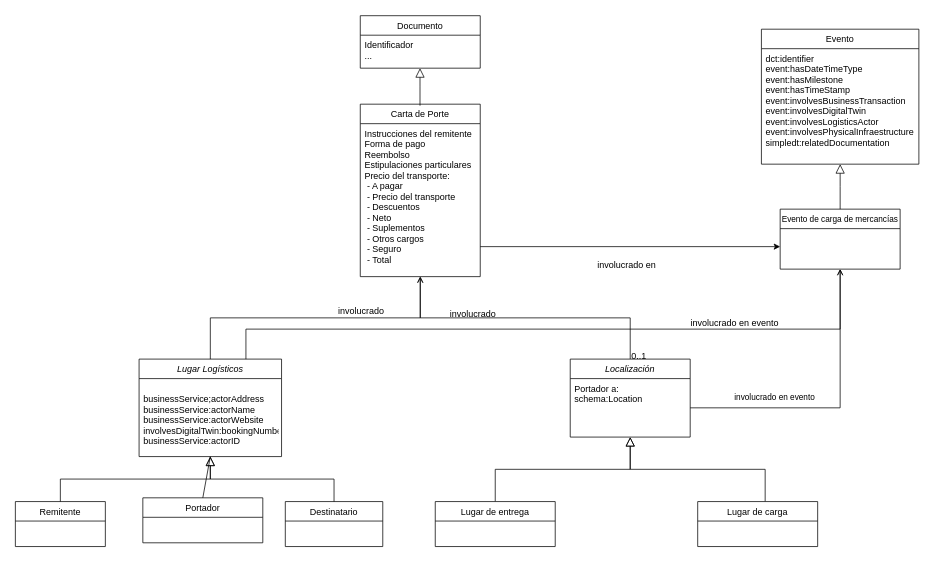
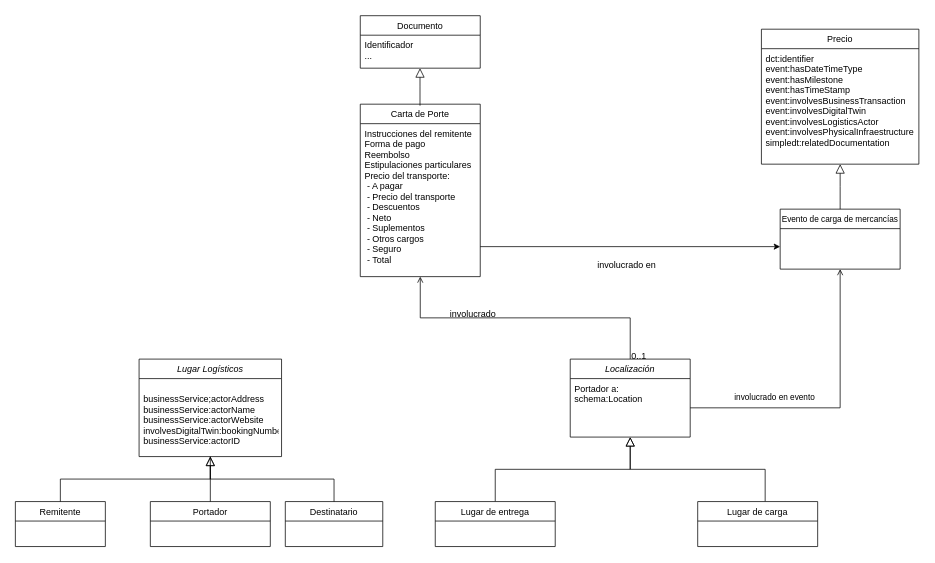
- <mxCell id="33" value="Evento" style="swimlane;fontStyle=0;align=center;verticalAlign=top;childLayout=stackLayout;horizontal=1;startSize=26;horizontalStack=0;resizeParent=1;resizeLast=0;collapsible=1;marginBottom=0;rounded=0;shadow=0;strokeWidth=1;" parent="1" vertex="1"><mxGeometry x="1015" y="38" width="210" height="180" as="geometry"><mxRectangle x="340" y="380" width="170" height="26" as="alternateBounds" /></mxGeometry></mxCell>
+ <mxCell id="33" value="Precio" style="swimlane;fontStyle=0;align=center;verticalAlign=top;childLayout=stackLayout;horizontal=1;startSize=26;horizontalStack=0;resizeParent=1;resizeLast=0;collapsible=1;marginBottom=0;rounded=0;shadow=0;strokeWidth=1;" parent="1" vertex="1"><mxGeometry x="1015" y="38" width="210" height="180" as="geometry"><mxRectangle x="340" y="380" width="170" height="26" as="alternateBounds" /></mxGeometry></mxCell>
- <mxCell id="10" value="" style="endArrow=open;shadow=0;strokeWidth=1;rounded=0;endFill=1;edgeStyle=elbowEdgeStyle;elbow=vertical;" parent="1" source="2" target="8" edge="1"><mxGeometry x="0.5" y="41" relative="1" as="geometry"><mxPoint x="390" y="640" as="sourcePoint" /><mxPoint x="550" y="640" as="targetPoint" /><mxPoint x="-40" y="32" as="offset" /></mxGeometry></mxCell>
- <mxCell id="11" value="involucrado" style="text;html=1;resizable=0;points=[];;align=center;verticalAlign=middle;labelBackgroundColor=none;rounded=0;shadow=0;strokeWidth=1;fontSize=12;" parent="10" vertex="1" connectable="0"><mxGeometry x="0.5" y="49" relative="1" as="geometry"><mxPoint x="-38" y="40" as="offset" /></mxGeometry></mxCell>
- <mxCell id="27" value="" style="endArrow=open;shadow=0;strokeWidth=1;rounded=0;endFill=1;edgeStyle=elbowEdgeStyle;elbow=vertical;entryX=0.5;entryY=1;entryDx=0;entryDy=0;exitX=0.75;exitY=0;exitDx=0;exitDy=0;" parent="1" source="2" target="25" edge="1"><mxGeometry x="0.5" y="41" relative="1" as="geometry"><mxPoint x="360" y="558" as="sourcePoint" /><mxPoint x="640" y="448" as="targetPoint" /><mxPoint x="-40" y="32" as="offset" /><Array as="points"><mxPoint x="720" y="438" /></Array></mxGeometry></mxCell>
- <mxCell id="28" value="involucrado en evento" style="text;html=1;resizable=0;points=[];;align=center;verticalAlign=middle;labelBackgroundColor=none;rounded=0;shadow=0;strokeWidth=1;fontSize=12;" parent="27" vertex="1" connectable="0"><mxGeometry x="0.5" y="49" relative="1" as="geometry"><mxPoint x="7" y="40" as="offset" /></mxGeometry></mxCell>
- <mxCell id="15" value="Portador" style="swimlane;fontStyle=0;align=center;verticalAlign=top;childLayout=stackLayout;horizontal=1;startSize=26;horizontalStack=0;resizeParent=1;resizeLast=0;collapsible=1;marginBottom=0;rounded=0;shadow=0;strokeWidth=1;" parent="1" vertex="1"><mxGeometry x="190" y="663" width="160" height="60" as="geometry"><mxRectangle x="340" y="380" width="170" height="26" as="alternateBounds" /></mxGeometry></mxCell>
+ <mxCell id="15" value="Portador" style="swimlane;fontStyle=0;align=center;verticalAlign=top;childLayout=stackLayout;horizontal=1;startSize=26;horizontalStack=0;resizeParent=1;resizeLast=0;collapsible=1;marginBottom=0;rounded=0;shadow=0;strokeWidth=1;" parent="1" vertex="1"><mxGeometry x="200" y="668" width="160" height="60" as="geometry"><mxRectangle x="340" y="380" width="170" height="26" as="alternateBounds" /></mxGeometry></mxCell>
